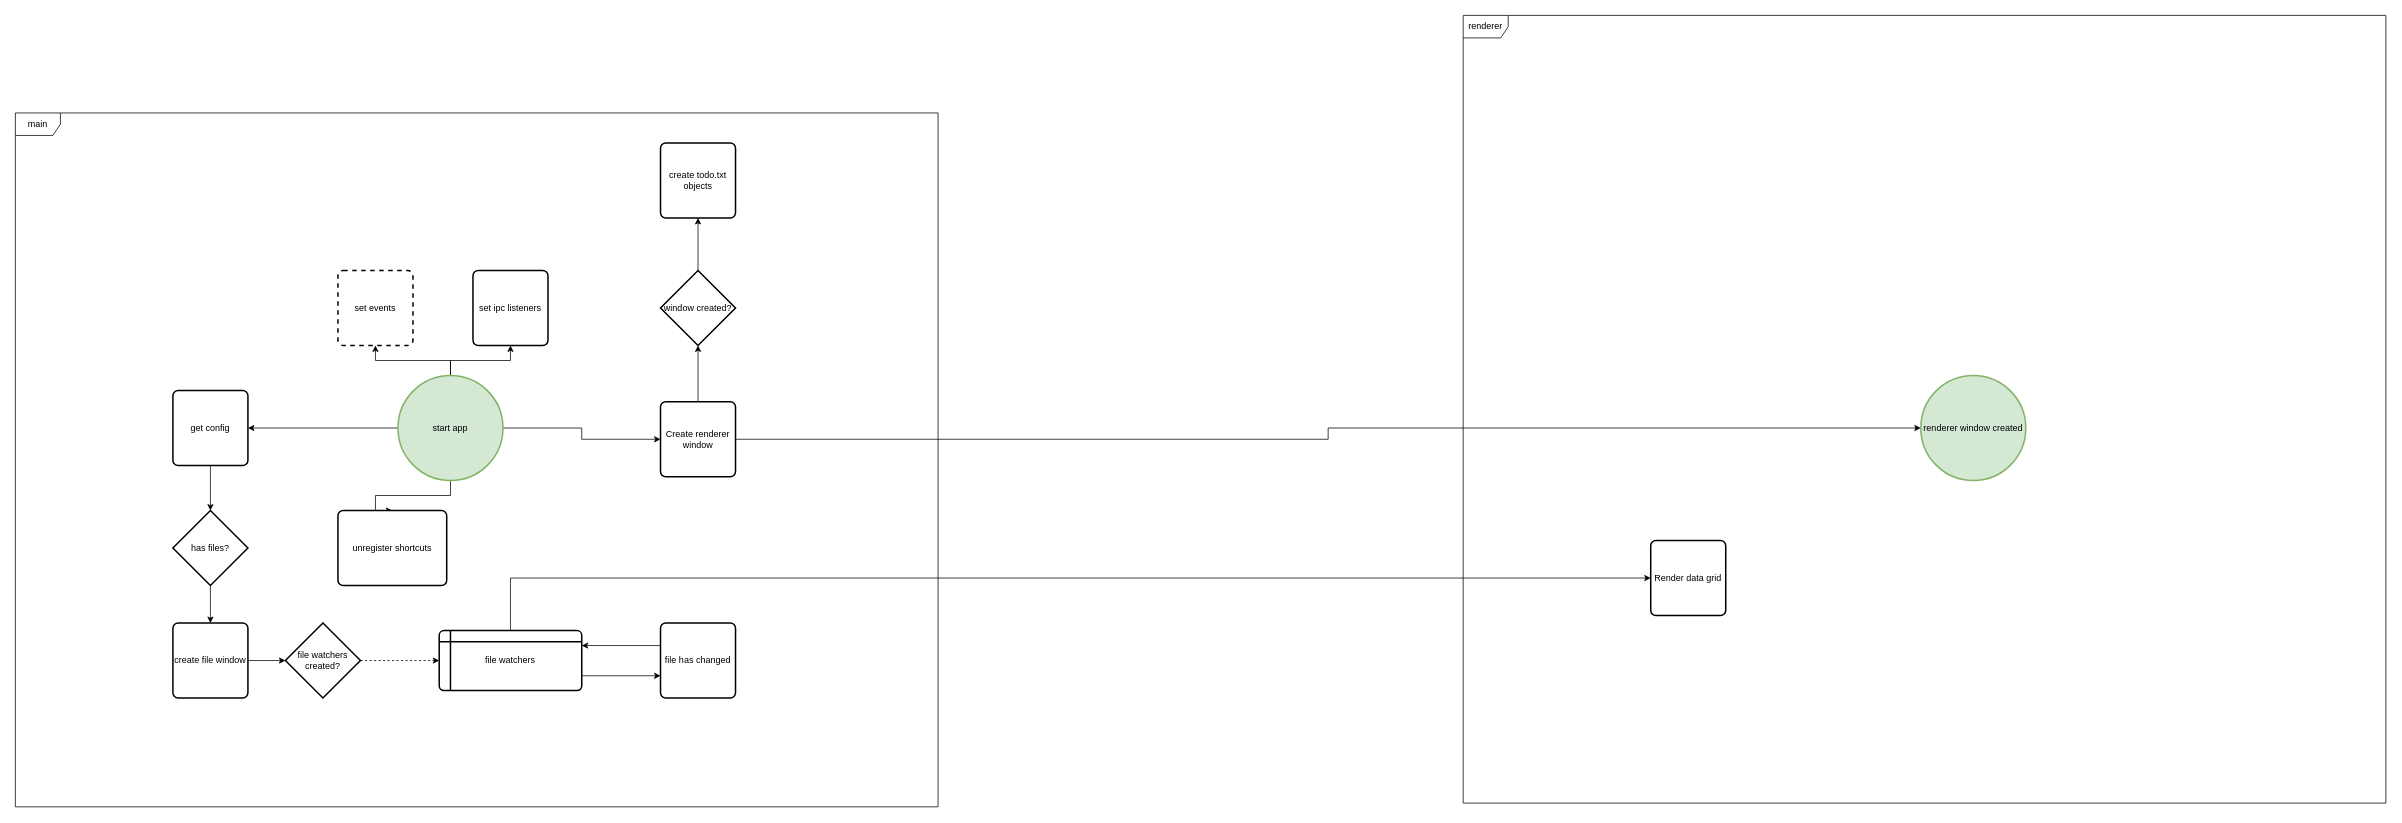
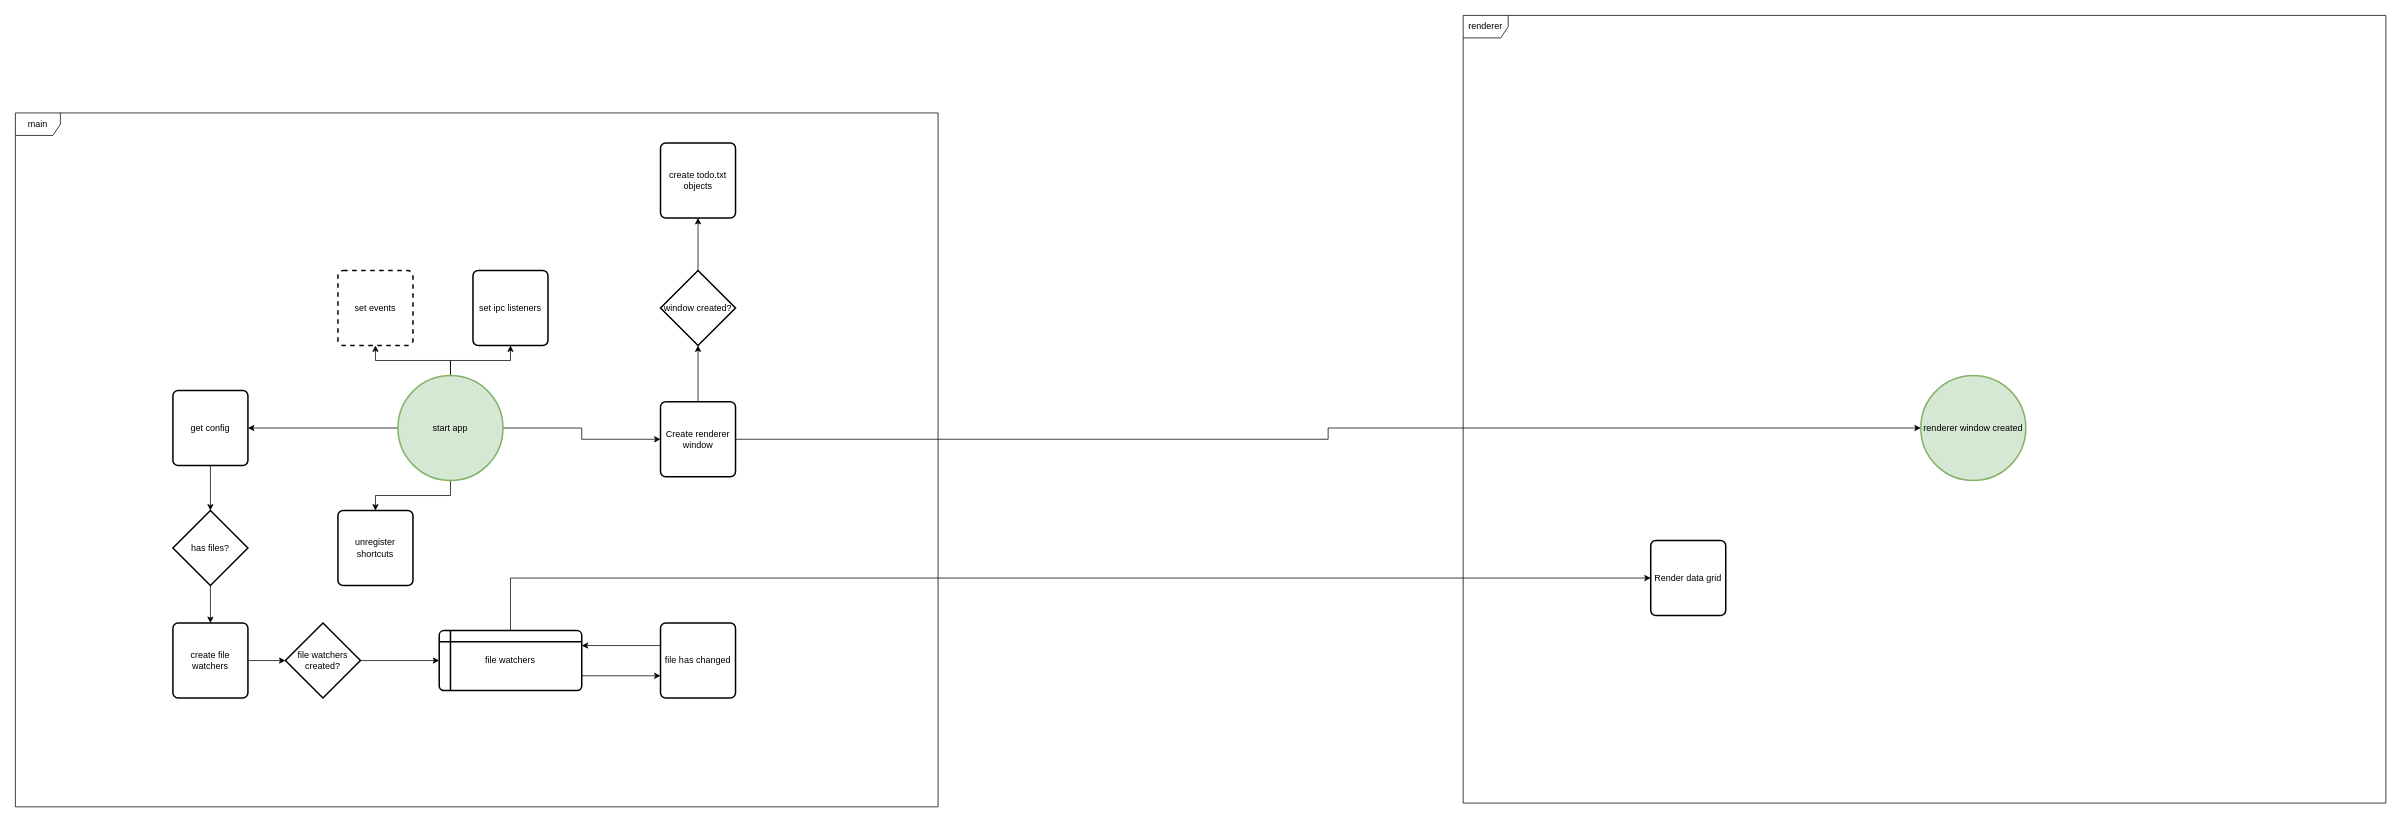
- <mxCell id="24" value="unregister shortcuts" style="rounded=1;whiteSpace=wrap;html=1;absoluteArcSize=1;arcSize=14;strokeWidth=2;" parent="1" vertex="1"><mxGeometry x="450" y="680" width="145" height="100" as="geometry" /></mxCell>
+ <mxCell id="24" value="unregister shortcuts" style="rounded=1;whiteSpace=wrap;html=1;absoluteArcSize=1;arcSize=14;strokeWidth=2;" parent="1" vertex="1"><mxGeometry x="450" y="680" width="100" height="100" as="geometry" /></mxCell>
- <mxCell id="23" value="create file window" style="rounded=1;whiteSpace=wrap;html=1;absoluteArcSize=1;arcSize=14;strokeWidth=2;" parent="1" vertex="1"><mxGeometry x="230" y="830" width="100" height="100" as="geometry" /></mxCell>
+ <mxCell id="23" value="create file watchers" style="rounded=1;whiteSpace=wrap;html=1;absoluteArcSize=1;arcSize=14;strokeWidth=2;" parent="1" vertex="1"><mxGeometry x="230" y="830" width="100" height="100" as="geometry" /></mxCell>
- <mxCell id="30" style="edgeStyle=orthogonalEdgeStyle;rounded=0;orthogonalLoop=1;jettySize=auto;html=1;entryX=0;entryY=0.5;entryDx=0;entryDy=0;dashed=1;" parent="1" source="31" target="29" edge="1"><mxGeometry relative="1" as="geometry" /></mxCell>
+ <mxCell id="30" style="edgeStyle=orthogonalEdgeStyle;rounded=0;orthogonalLoop=1;jettySize=auto;html=1;entryX=0;entryY=0.5;entryDx=0;entryDy=0;" parent="1" source="31" target="29" edge="1"><mxGeometry relative="1" as="geometry" /></mxCell>
